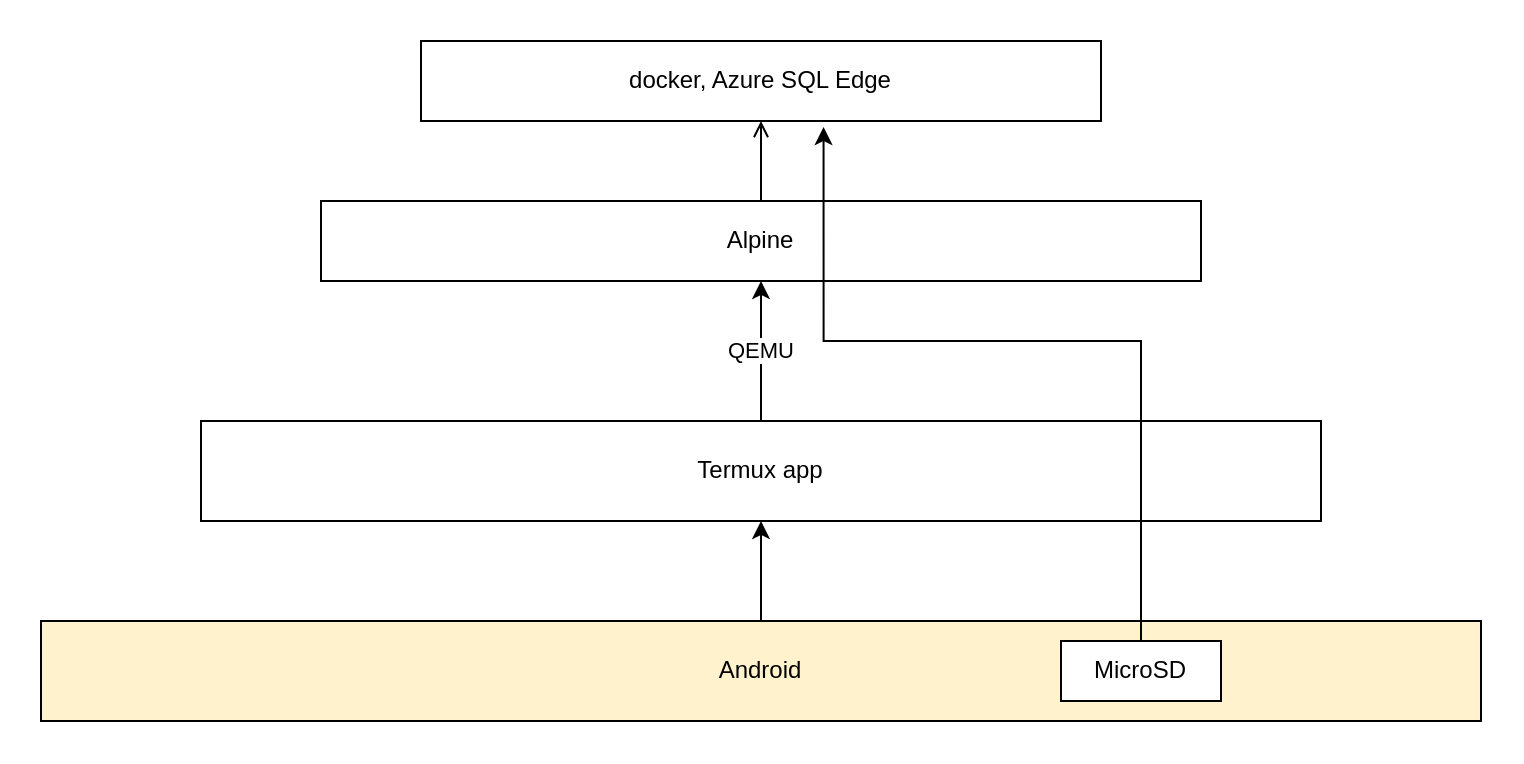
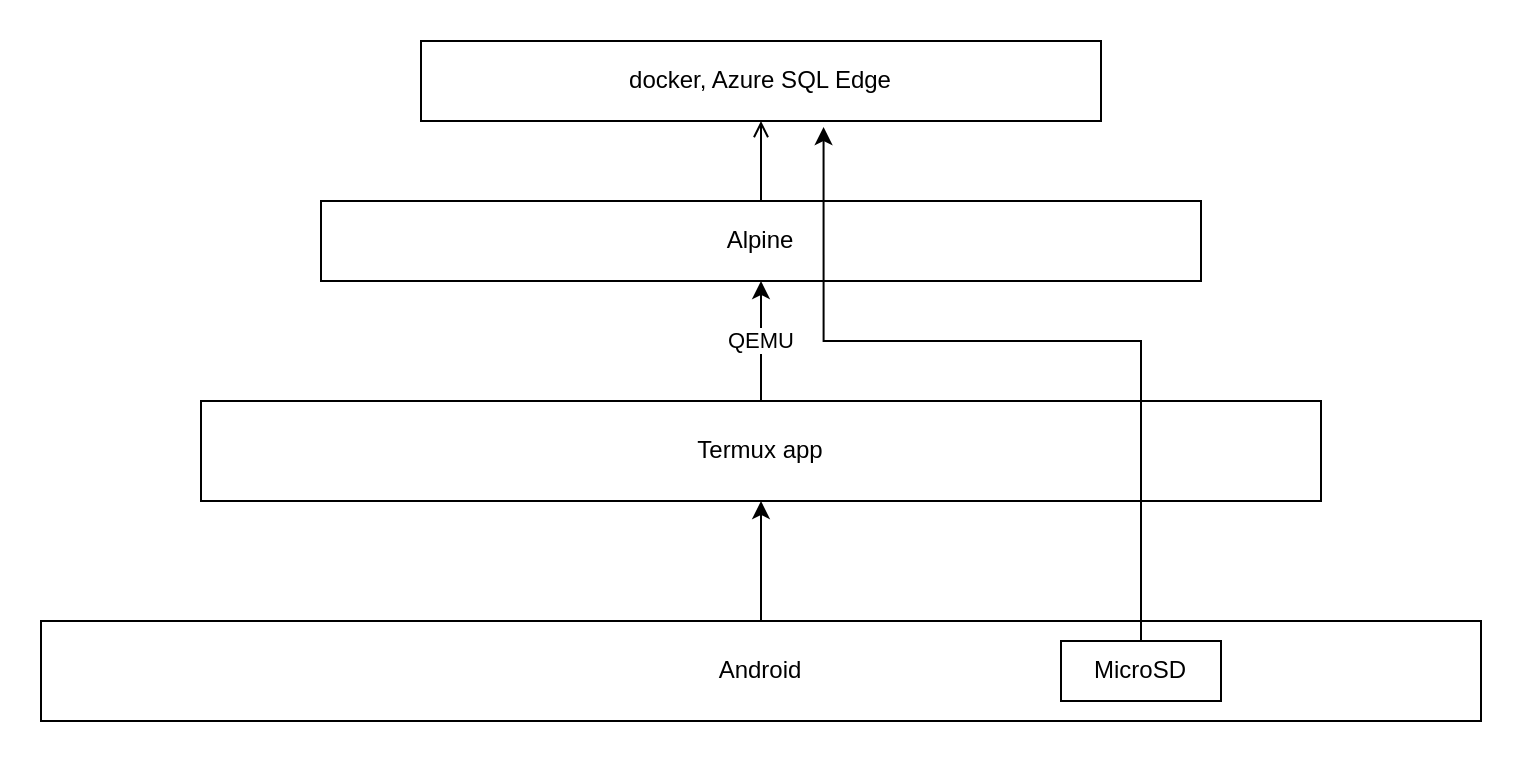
- <mxCell id="5" value="Termux app" style="rounded=0;whiteSpace=wrap;html=1;" parent="1" vertex="1"><mxGeometry x="100" y="210" width="560" height="50" as="geometry" /></mxCell>
+ <mxCell id="5" value="Termux app" style="rounded=0;whiteSpace=wrap;html=1;" parent="1" vertex="1"><mxGeometry x="100" y="200" width="560" height="50" as="geometry" /></mxCell>
- <mxCell id="3" value="Android" style="rounded=0;whiteSpace=wrap;html=1;fillColor=#fff2cc;" parent="1" vertex="1"><mxGeometry x="20" y="310" width="720" height="50" as="geometry" /></mxCell>
+ <mxCell id="3" value="Android" style="rounded=0;whiteSpace=wrap;html=1;" parent="1" vertex="1"><mxGeometry x="20" y="310" width="720" height="50" as="geometry" /></mxCell>
